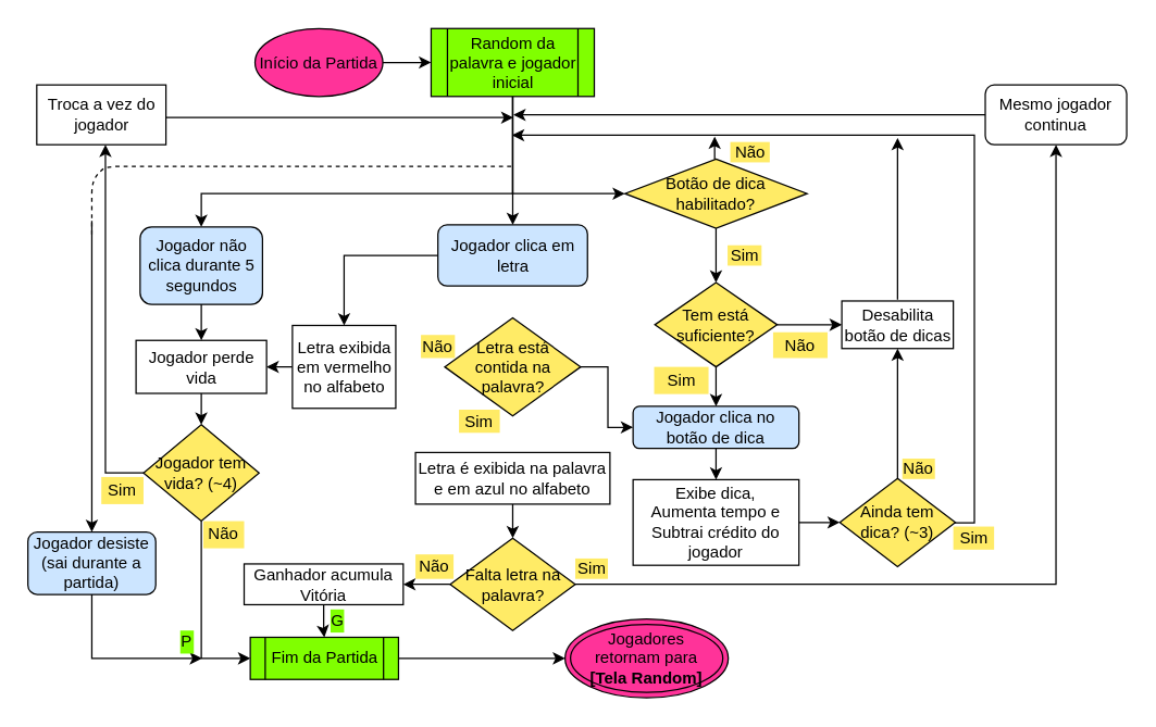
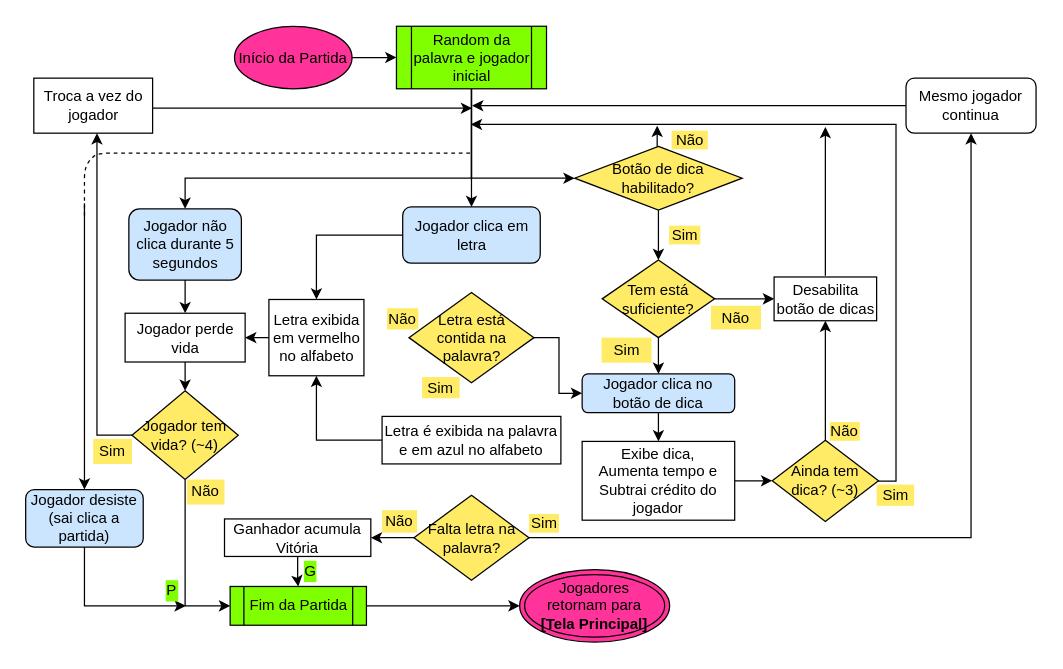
- <mxCell id="31" style="edgeStyle=orthogonalEdgeStyle;rounded=0;orthogonalLoop=1;jettySize=auto;html=1;entryX=0.5;entryY=0;entryDx=0;entryDy=0;" edge="1" parent="1" source="32" target="35"><mxGeometry relative="1" as="geometry" /></mxCell>
+ <mxCell id="31" style="edgeStyle=orthogonalEdgeStyle;rounded=0;orthogonalLoop=1;jettySize=auto;html=1;" edge="1" parent="1" source="32" target="65"><mxGeometry relative="1" as="geometry" /></mxCell>
- <mxCell id="59" value="Jogador desiste&lt;br&gt;(sai durante a partida)" style="rounded=1;whiteSpace=wrap;html=1;fillColor=#CCE5FF;" parent="1" vertex="1"><mxGeometry x="20" y="391" width="94" height="46" as="geometry" /></mxCell>
+ <mxCell id="59" value="Jogador desiste&lt;br&gt;(sai clica a partida)" style="rounded=1;whiteSpace=wrap;html=1;fillColor=#CCE5FF;" parent="1" vertex="1"><mxGeometry x="20" y="391" width="94" height="46" as="geometry" /></mxCell>
- <mxCell id="63" value="Jogadores&lt;br&gt;retornam para&lt;br&gt;&lt;b&gt;[Tela Random]&lt;/b&gt;" style="ellipse;shape=doubleEllipse;whiteSpace=wrap;html=1;fillColor=#FF3399;direction=west;" parent="1" vertex="1"><mxGeometry x="415" y="455" width="120" height="58" as="geometry" /></mxCell>
+ <mxCell id="63" value="Jogadores&lt;br&gt;retornam para&lt;br&gt;&lt;b&gt;[Tela Principal]&lt;/b&gt;" style="ellipse;shape=doubleEllipse;whiteSpace=wrap;html=1;fillColor=#FF3399;direction=west;" parent="1" vertex="1"><mxGeometry x="415" y="455" width="120" height="58" as="geometry" /></mxCell>
